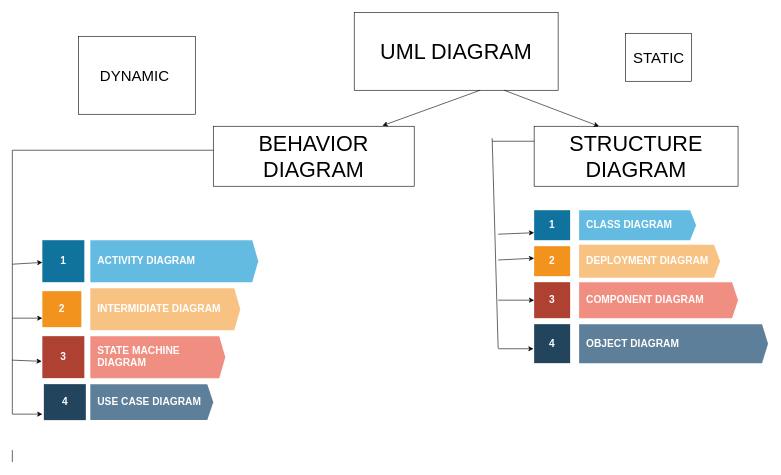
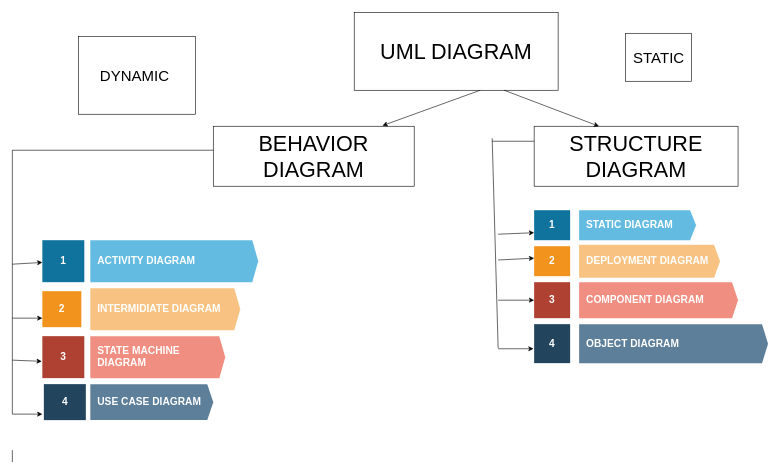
- <mxCell id="25" value="CLASS DIAGRAM" style="shape=mxgraph.infographic.ribbonSimple;notch1=0;notch2=10;notch=0;html=1;whiteSpace=wrap;fillColor=#64BBE2;strokeColor=none;shadow=0;fontSize=17;fontColor=#FFFFFF;align=left;spacingLeft=10;fontStyle=1;" vertex="1" parent="1"><mxGeometry x="965" y="350" width="195" height="50" as="geometry" /></mxCell>
+ <mxCell id="25" value="STATIC DIAGRAM" style="shape=mxgraph.infographic.ribbonSimple;notch1=0;notch2=10;notch=0;html=1;whiteSpace=wrap;fillColor=#64BBE2;strokeColor=none;shadow=0;fontSize=17;fontColor=#FFFFFF;align=left;spacingLeft=10;fontStyle=1;" vertex="1" parent="1"><mxGeometry x="965" y="350" width="195" height="50" as="geometry" /></mxCell>
